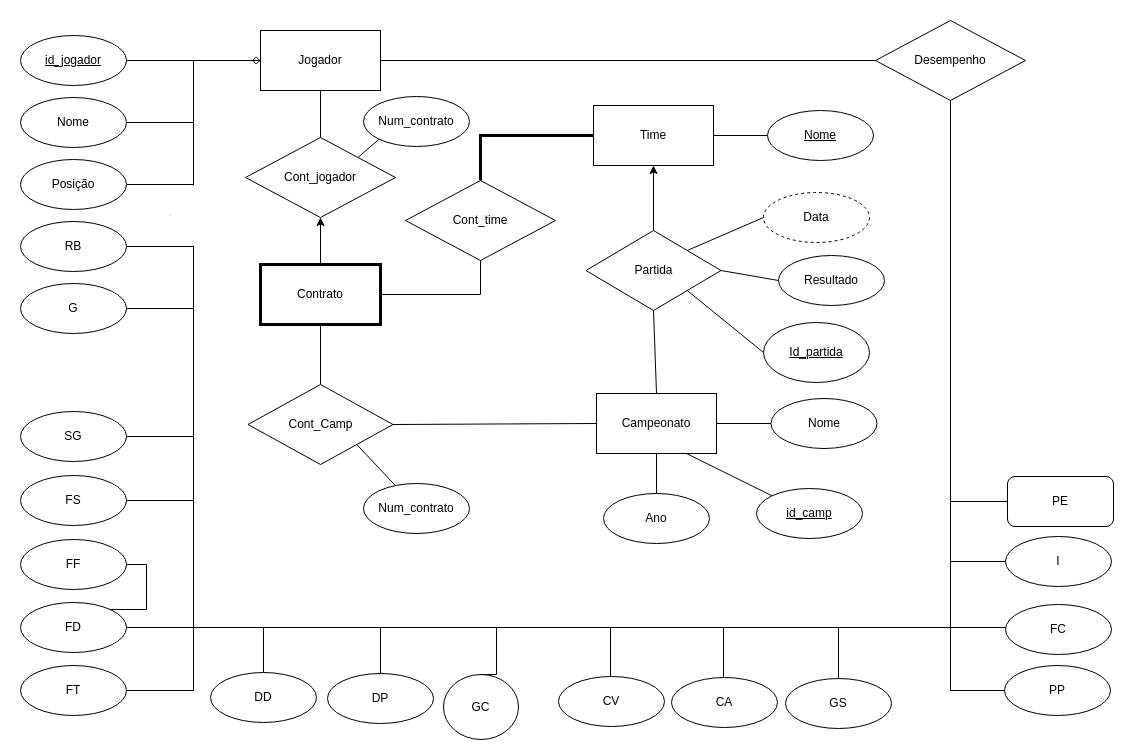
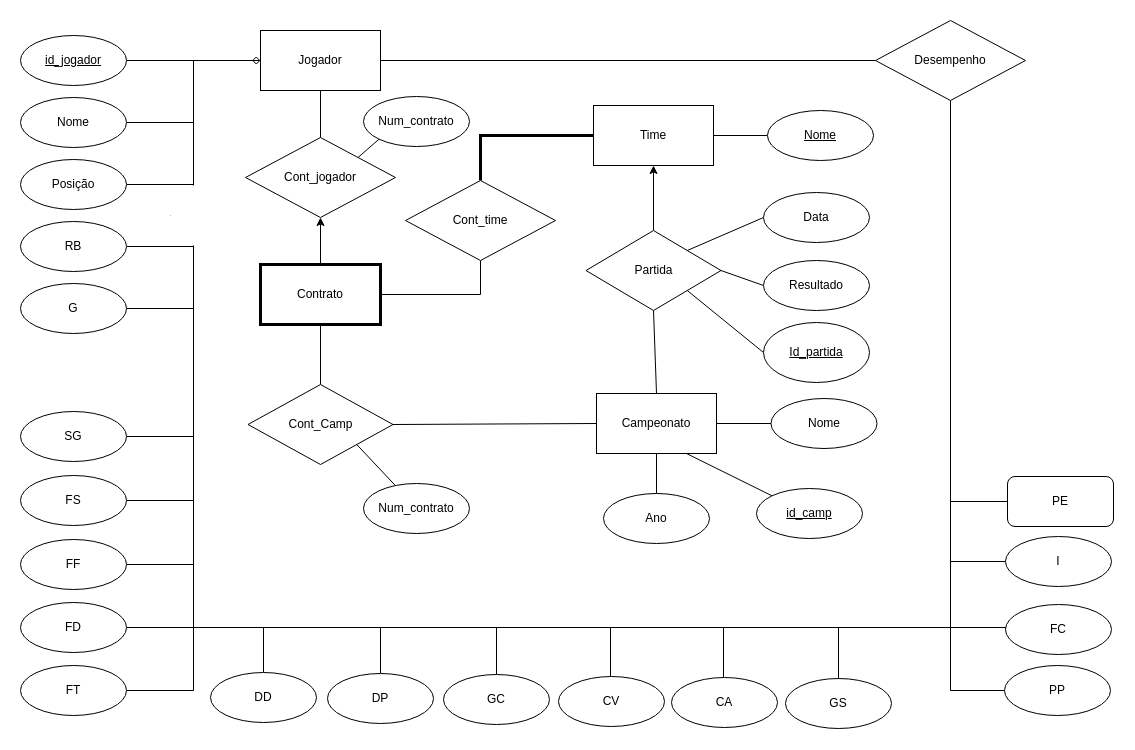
- <mxCell id="11" value="Data" style="ellipse;whiteSpace=wrap;html=1;dashed=1;" parent="1" vertex="1"><mxGeometry x="763" y="192" width="106" height="50" as="geometry" /></mxCell>
+ <mxCell id="11" value="Data" style="ellipse;whiteSpace=wrap;html=1;" parent="1" vertex="1"><mxGeometry x="763" y="192" width="106" height="50" as="geometry" /></mxCell>
- <mxCell id="13" value="Resultado" style="ellipse;whiteSpace=wrap;html=1;" parent="1" vertex="1"><mxGeometry x="778" y="255" width="106" height="50" as="geometry" /></mxCell>
+ <mxCell id="13" value="Resultado" style="ellipse;whiteSpace=wrap;html=1;" parent="1" vertex="1"><mxGeometry x="763" y="260" width="106" height="50" as="geometry" /></mxCell>
- <mxCell id="45" style="edgeStyle=orthogonalEdgeStyle;rounded=0;orthogonalLoop=1;jettySize=auto;html=1;exitX=1;exitY=0.5;exitDx=0;exitDy=0;endArrow=none;endFill=0;" parent="1" source="46" target="48" edge="1"><mxGeometry relative="1" as="geometry" /></mxCell>
+ <mxCell id="45" style="edgeStyle=orthogonalEdgeStyle;rounded=0;orthogonalLoop=1;jettySize=auto;html=1;exitX=1;exitY=0.5;exitDx=0;exitDy=0;entryX=0;entryY=0.5;entryDx=0;entryDy=0;endArrow=none;endFill=0;" parent="1" source="46" target="4" edge="1"><mxGeometry relative="1" as="geometry" /></mxCell>
- <mxCell id="56" value="GC" style="ellipse;whiteSpace=wrap;html=1;" parent="1" vertex="1"><mxGeometry x="443" y="674" width="75" height="65" as="geometry" /></mxCell>
+ <mxCell id="56" value="GC" style="ellipse;whiteSpace=wrap;html=1;" parent="1" vertex="1"><mxGeometry x="443" y="674" width="106" height="50" as="geometry" /></mxCell>
